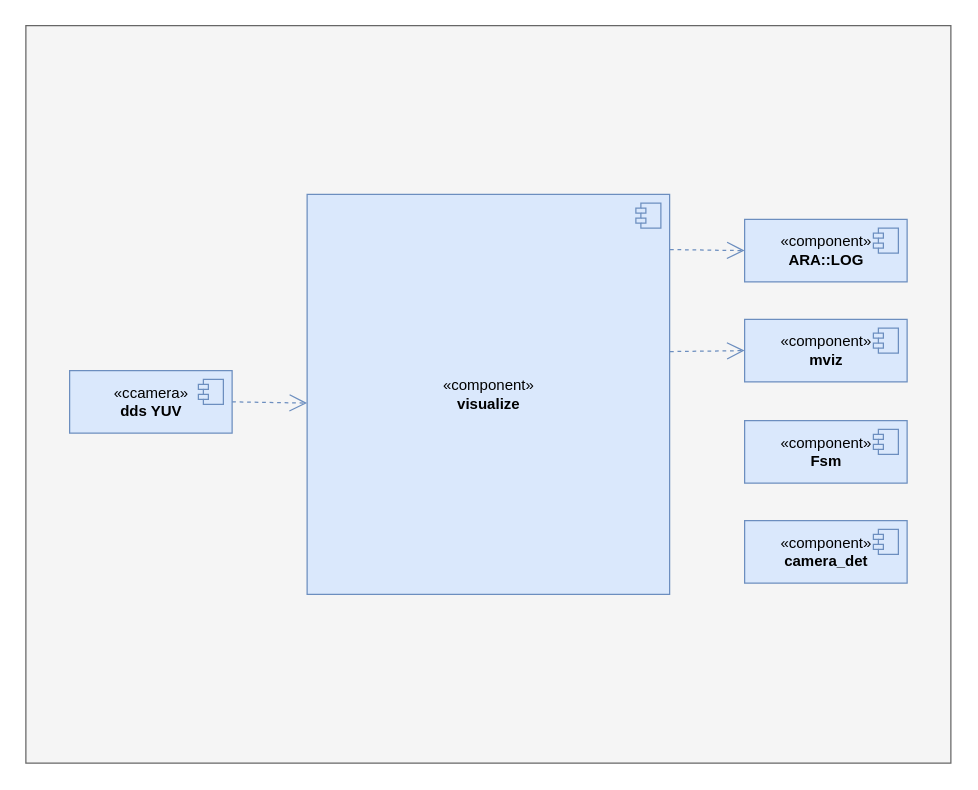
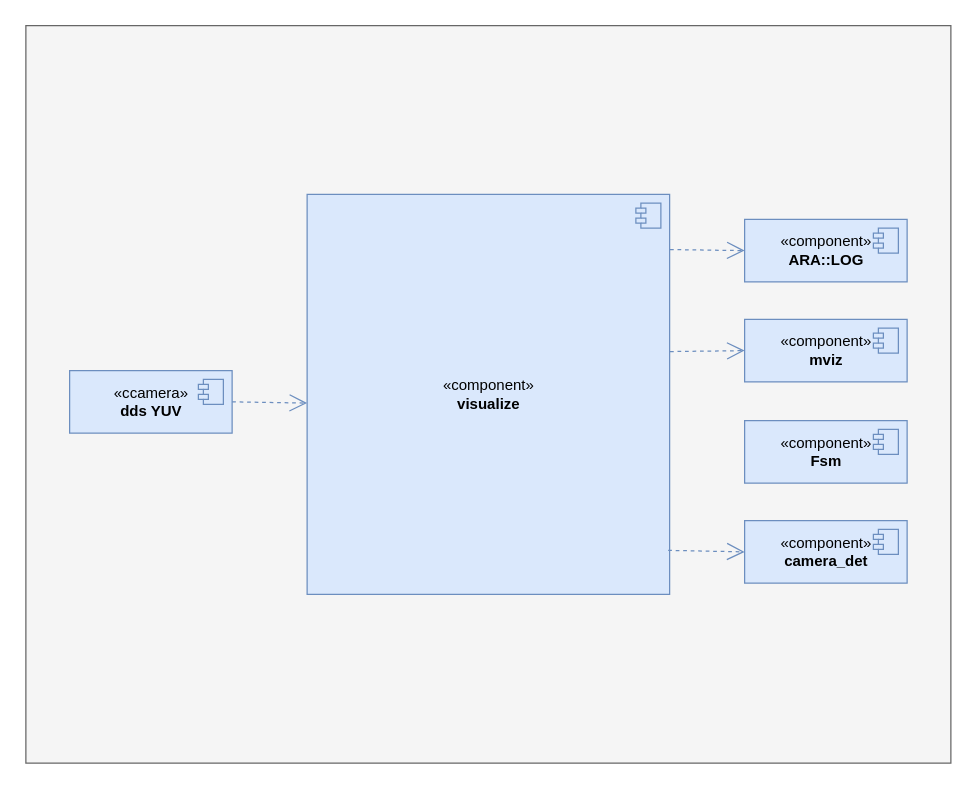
+ <mxCell id="15" value="" style="endArrow=open;endSize=12;dashed=1;html=1;rounded=0;entryX=0;entryY=0.5;entryDx=0;entryDy=0;fillColor=#dae8fc;strokeColor=#6c8ebf;exitX=0.996;exitY=0.89;exitDx=0;exitDy=0;exitPerimeter=0;" edge="1" parent="1" source="3" target="12"><mxGeometry width="160" relative="1" as="geometry"><mxPoint x="595" y="293" as="sourcePoint" /><mxPoint x="535.29" y="376" as="targetPoint" /></mxGeometry></mxCell>
